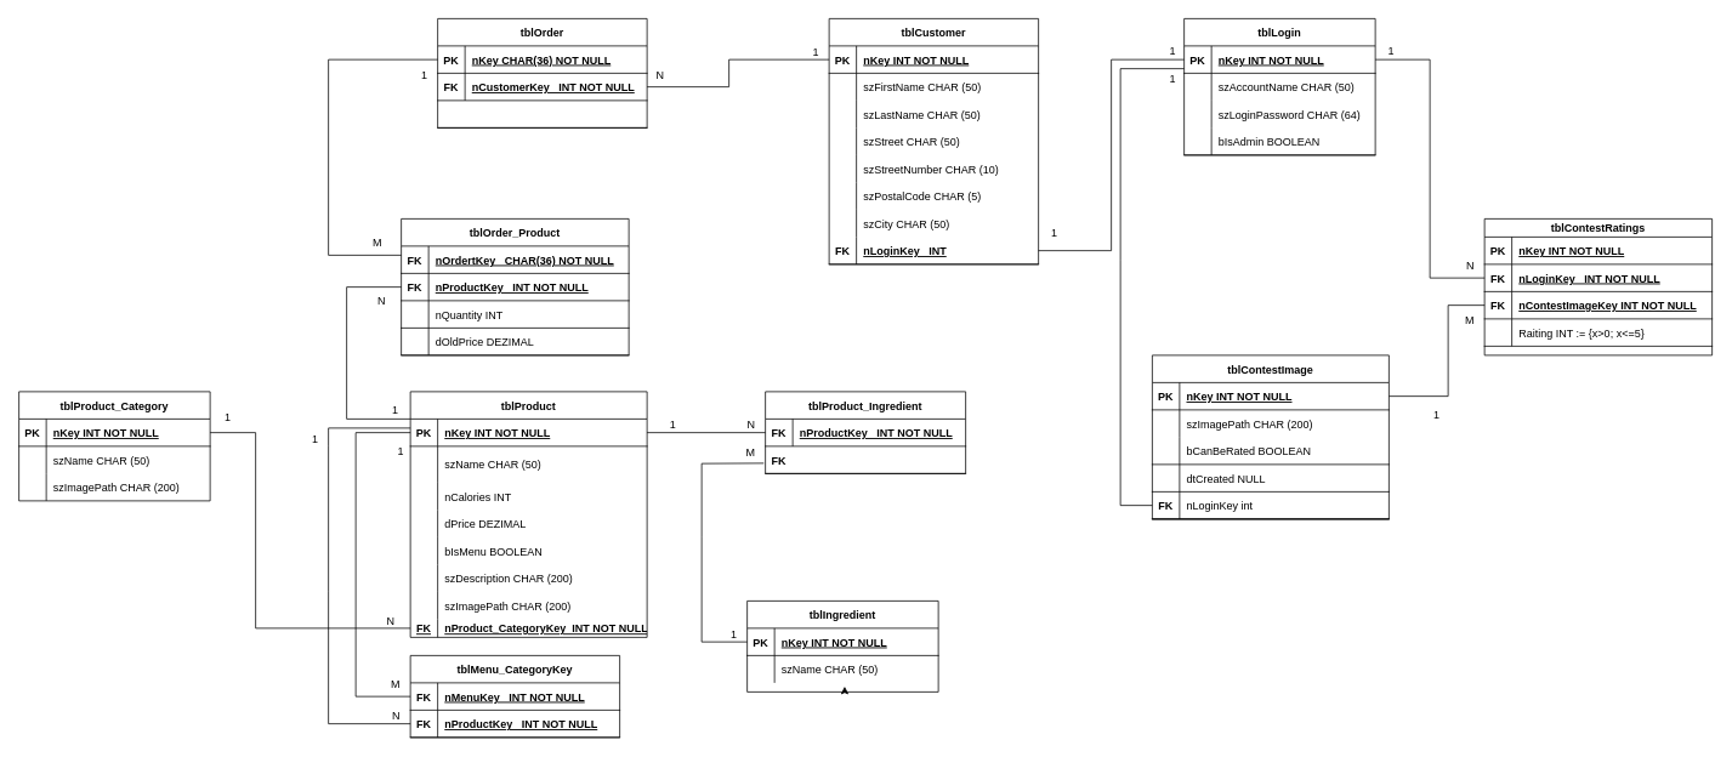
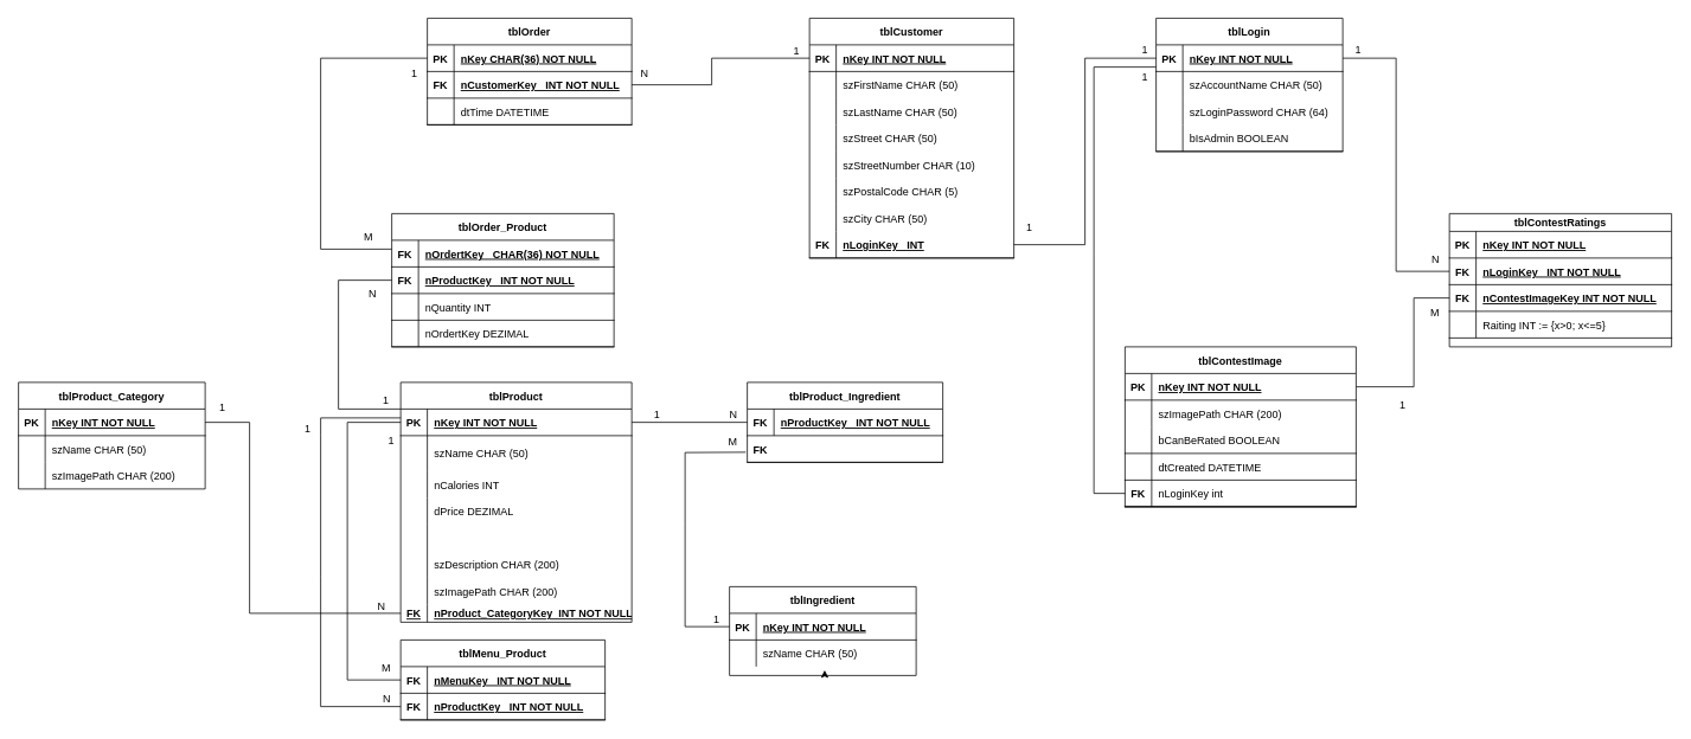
+ <mxCell id="67" value="dtTime DATETIME" style="shape=partialRectangle;overflow=hidden;connectable=0;fillColor=none;top=0;left=0;bottom=0;right=0;align=left;spacingLeft=6;fontStyle=0;" parent="65" vertex="1"><mxGeometry x="30" width="200" height="30" as="geometry"><mxRectangle width="200" height="30" as="alternateBounds" /></mxGeometry></mxCell>
- <mxCell id="183" value="dOldPrice DEZIMAL" style="shape=partialRectangle;overflow=hidden;connectable=0;fillColor=none;top=0;left=0;bottom=0;right=0;align=left;spacingLeft=6;fontStyle=0;" parent="181" vertex="1"><mxGeometry x="30" width="220" height="30" as="geometry"><mxRectangle width="220" height="30" as="alternateBounds" /></mxGeometry></mxCell>
+ <mxCell id="183" value="nOrdertKey DEZIMAL" style="shape=partialRectangle;overflow=hidden;connectable=0;fillColor=none;top=0;left=0;bottom=0;right=0;align=left;spacingLeft=6;fontStyle=0;" parent="181" vertex="1"><mxGeometry x="30" width="220" height="30" as="geometry"><mxRectangle width="220" height="30" as="alternateBounds" /></mxGeometry></mxCell>
- <mxCell id="126" value="dtCreated NULL" style="shape=partialRectangle;overflow=hidden;connectable=0;fillColor=none;top=0;left=0;bottom=0;right=0;align=left;spacingLeft=6;fontStyle=0;" vertex="1" parent="124"><mxGeometry x="30" width="230" height="30" as="geometry"><mxRectangle width="230" height="30" as="alternateBounds" /></mxGeometry></mxCell>
+ <mxCell id="126" value="dtCreated DATETIME" style="shape=partialRectangle;overflow=hidden;connectable=0;fillColor=none;top=0;left=0;bottom=0;right=0;align=left;spacingLeft=6;fontStyle=0;" vertex="1" parent="124"><mxGeometry x="30" width="230" height="30" as="geometry"><mxRectangle width="230" height="30" as="alternateBounds" /></mxGeometry></mxCell>
- <mxCell id="25" value="bIsMenu BOOLEAN" style="shape=partialRectangle;overflow=hidden;connectable=0;fillColor=none;top=0;left=0;bottom=0;right=0;align=left;spacingLeft=6;" parent="23" vertex="1"><mxGeometry x="30" width="230" height="30" as="geometry"><mxRectangle width="230" height="30" as="alternateBounds" /></mxGeometry></mxCell>
- <mxCell id="47" value="tblMenu_CategoryKey" style="shape=table;startSize=30;container=1;collapsible=1;childLayout=tableLayout;fixedRows=1;rowLines=0;fontStyle=1;align=center;resizeLast=1;" parent="1" vertex="1"><mxGeometry x="450" y="720" width="230" height="90" as="geometry" /></mxCell>
+ <mxCell id="47" value="tblMenu_Product" style="shape=table;startSize=30;container=1;collapsible=1;childLayout=tableLayout;fixedRows=1;rowLines=0;fontStyle=1;align=center;resizeLast=1;" parent="1" vertex="1"><mxGeometry x="450" y="720" width="230" height="90" as="geometry" /></mxCell>
